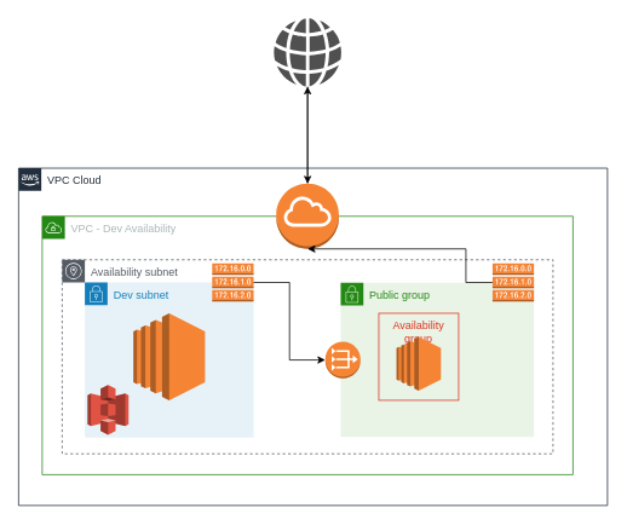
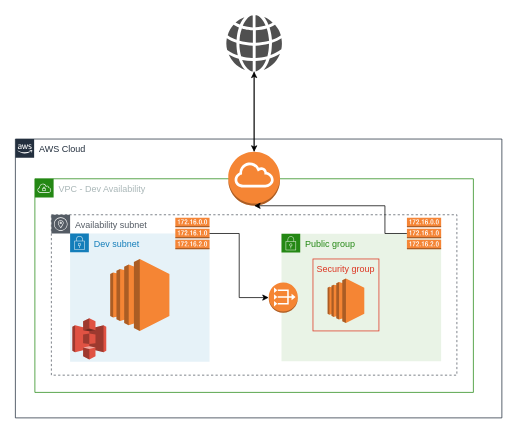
- <mxCell id="2" value="VPC Cloud" style="points=[[0,0],[0.25,0],[0.5,0],[0.75,0],[1,0],[1,0.25],[1,0.5],[1,0.75],[1,1],[0.75,1],[0.5,1],[0.25,1],[0,1],[0,0.75],[0,0.5],[0,0.25]];outlineConnect=0;gradientColor=none;html=1;whiteSpace=wrap;fontSize=12;fontStyle=0;container=0;pointerEvents=0;collapsible=0;recursiveResize=0;shape=mxgraph.aws4.group;grIcon=mxgraph.aws4.group_aws_cloud_alt;strokeColor=#232F3E;fillColor=none;verticalAlign=top;align=left;spacingLeft=30;fontColor=#232F3E;dashed=0;" vertex="1" parent="1"><mxGeometry width="649" height="372" as="geometry" x="20" y="185" /></mxCell>
+ <mxCell id="2" value="AWS Cloud" style="points=[[0,0],[0.25,0],[0.5,0],[0.75,0],[1,0],[1,0.25],[1,0.5],[1,0.75],[1,1],[0.75,1],[0.5,1],[0.25,1],[0,1],[0,0.75],[0,0.5],[0,0.25]];outlineConnect=0;gradientColor=none;html=1;whiteSpace=wrap;fontSize=12;fontStyle=0;container=0;pointerEvents=0;collapsible=0;recursiveResize=0;shape=mxgraph.aws4.group;grIcon=mxgraph.aws4.group_aws_cloud_alt;strokeColor=#232F3E;fillColor=none;verticalAlign=top;align=left;spacingLeft=30;fontColor=#232F3E;dashed=0;" vertex="1" parent="1"><mxGeometry width="649" height="372" as="geometry" x="20" y="185" /></mxCell>
- <mxCell id="18" value="Availability group" style="fillColor=none;strokeColor=#DD3522;verticalAlign=top;fontStyle=0;fontColor=#DD3522;whiteSpace=wrap;html=1;" vertex="1" parent="1"><mxGeometry x="417" y="345" width="88" height="96" as="geometry" /></mxCell>
+ <mxCell id="18" value="Security group" style="fillColor=none;strokeColor=#DD3522;verticalAlign=top;fontStyle=0;fontColor=#DD3522;whiteSpace=wrap;html=1;" vertex="1" parent="1"><mxGeometry x="417" y="345" width="88" height="96" as="geometry" /></mxCell>
